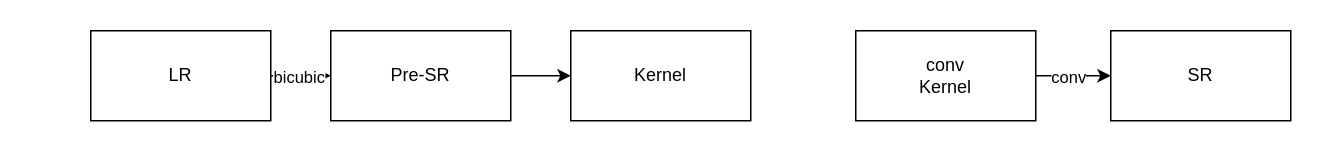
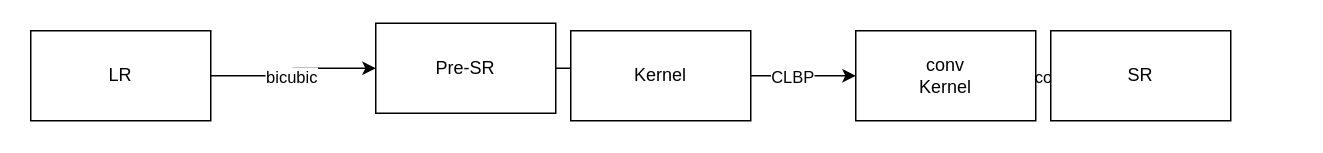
- <mxCell id="4" value="LR" style="rounded=0;whiteSpace=wrap;html=1;" vertex="1" parent="1"><mxGeometry x="60" y="20" width="120" height="60" as="geometry" /></mxCell>
+ <mxCell id="4" value="LR" style="rounded=0;whiteSpace=wrap;html=1;" vertex="1" parent="1"><mxGeometry x="20" y="20" width="120" height="60" as="geometry" /></mxCell>
- <mxCell id="6" value="Pre-SR" style="whiteSpace=wrap;html=1;" vertex="1" parent="1"><mxGeometry x="220" y="20" width="120" height="60" as="geometry" /></mxCell>
+ <mxCell id="6" value="Pre-SR" style="whiteSpace=wrap;html=1;" vertex="1" parent="1"><mxGeometry x="250" y="15" width="120" height="60" as="geometry" /></mxCell>
+ <mxCell id="7" style="edgeStyle=orthogonalEdgeStyle;rounded=0;orthogonalLoop=1;jettySize=auto;html=1;entryX=0;entryY=0.5;entryDx=0;entryDy=0;" edge="1" parent="1" source="9" target="12"><mxGeometry relative="1" as="geometry"><Array as="points"><mxPoint x="540" y="50" /><mxPoint x="540" y="50" /></Array></mxGeometry></mxCell>
+ <mxCell id="8" value="CLBP" style="edgeLabel;html=1;align=center;verticalAlign=middle;resizable=0;points=[];" vertex="1" connectable="0" parent="7"><mxGeometry x="-0.32" relative="1" as="geometry"><mxPoint x="3" as="offset" /></mxGeometry></mxCell>
- <mxCell id="13" value="SR" style="whiteSpace=wrap;html=1;" vertex="1" parent="1"><mxGeometry x="740" y="20" width="120" height="60" as="geometry" /></mxCell>
+ <mxCell id="13" value="SR" style="whiteSpace=wrap;html=1;" vertex="1" parent="1"><mxGeometry x="700" y="20" width="120" height="60" as="geometry" /></mxCell>
